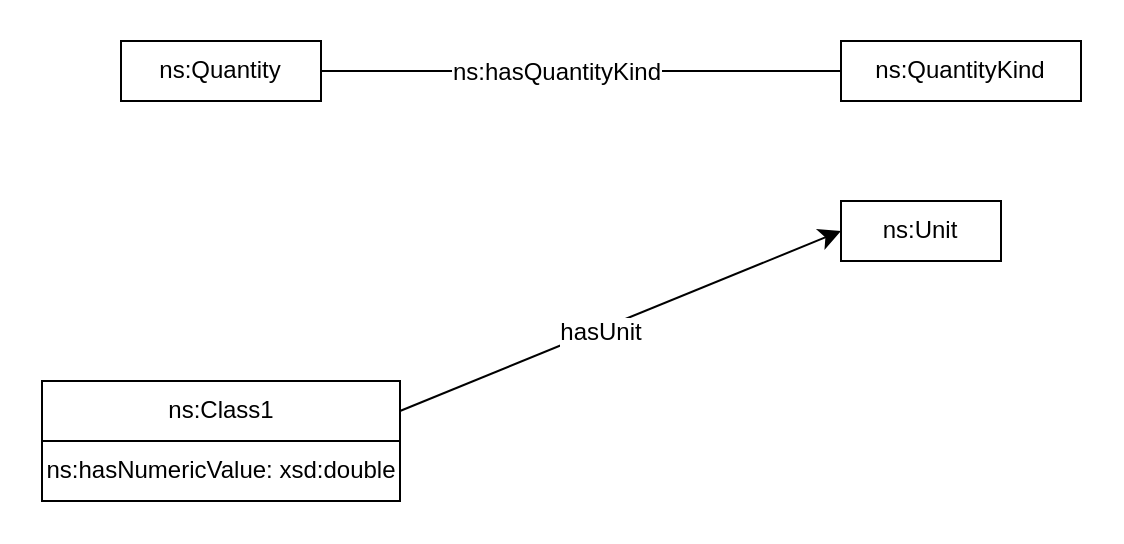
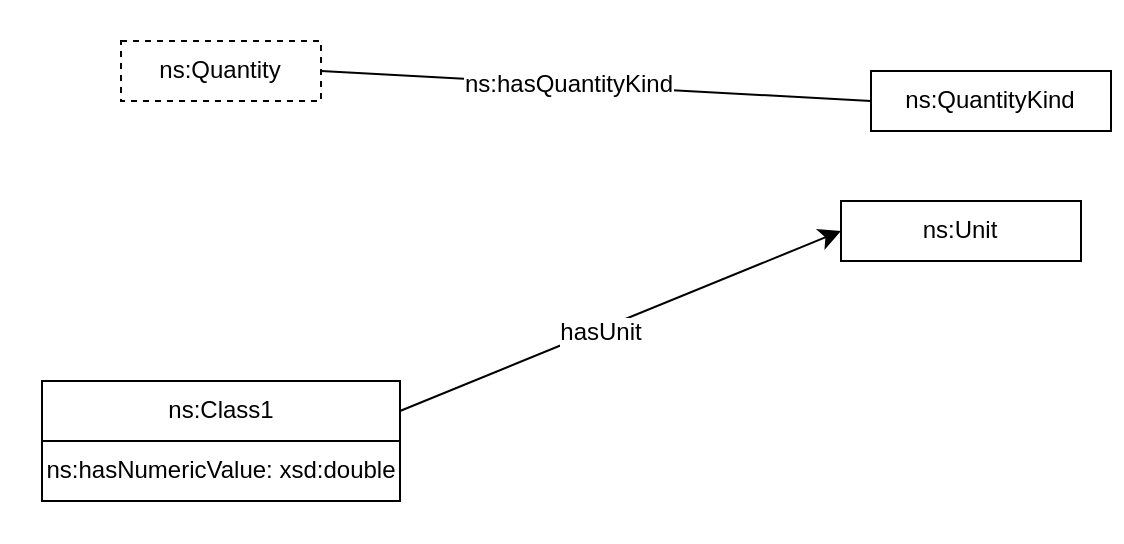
- <mxCell id="2" value="ns:Quantity" style="rounded=0;whiteSpace=wrap;html=1;snapToPoint=1;points=[[0.1,0],[0.2,0],[0.3,0],[0.4,0],[0.5,0],[0.6,0],[0.7,0],[0.8,0],[0.9,0],[0,0.1],[0,0.3],[0,0.5],[0,0.7],[0,0.9],[0.1,1],[0.2,1],[0.3,1],[0.4,1],[0.5,1],[0.6,1],[0.7,1],[0.8,1],[0.9,1],[1,0.1],[1,0.3],[1,0.5],[1,0.7],[1,0.9]];" vertex="1" parent="1"><mxGeometry x="60" y="20" width="100" height="30" as="geometry" /></mxCell>
+ <mxCell id="2" value="ns:Quantity" style="rounded=0;whiteSpace=wrap;html=1;snapToPoint=1;points=[[0.1,0],[0.2,0],[0.3,0],[0.4,0],[0.5,0],[0.6,0],[0.7,0],[0.8,0],[0.9,0],[0,0.1],[0,0.3],[0,0.5],[0,0.7],[0,0.9],[0.1,1],[0.2,1],[0.3,1],[0.4,1],[0.5,1],[0.6,1],[0.7,1],[0.8,1],[0.9,1],[1,0.1],[1,0.3],[1,0.5],[1,0.7],[1,0.9]];dashed=1;" vertex="1" parent="1"><mxGeometry x="60" y="20" width="100" height="30" as="geometry" /></mxCell>
- <mxCell id="7" value="ns:QuantityKind" style="rounded=0;whiteSpace=wrap;html=1;snapToPoint=1;points=[[0.1,0],[0.2,0],[0.3,0],[0.4,0],[0.5,0],[0.6,0],[0.7,0],[0.8,0],[0.9,0],[0,0.1],[0,0.3],[0,0.5],[0,0.7],[0,0.9],[0.1,1],[0.2,1],[0.3,1],[0.4,1],[0.5,1],[0.6,1],[0.7,1],[0.8,1],[0.9,1],[1,0.1],[1,0.3],[1,0.5],[1,0.7],[1,0.9]];" vertex="1" parent="1"><mxGeometry x="420" y="20" width="120" height="30" as="geometry" /></mxCell>
+ <mxCell id="7" value="ns:QuantityKind" style="rounded=0;whiteSpace=wrap;html=1;snapToPoint=1;points=[[0.1,0],[0.2,0],[0.3,0],[0.4,0],[0.5,0],[0.6,0],[0.7,0],[0.8,0],[0.9,0],[0,0.1],[0,0.3],[0,0.5],[0,0.7],[0,0.9],[0.1,1],[0.2,1],[0.3,1],[0.4,1],[0.5,1],[0.6,1],[0.7,1],[0.8,1],[0.9,1],[1,0.1],[1,0.3],[1,0.5],[1,0.7],[1,0.9]];" vertex="1" parent="1"><mxGeometry x="435" y="35" width="120" height="30" as="geometry" /></mxCell>
- <mxCell id="8" value="ns:Unit" style="rounded=0;whiteSpace=wrap;html=1;snapToPoint=1;points=[[0.1,0],[0.2,0],[0.3,0],[0.4,0],[0.5,0],[0.6,0],[0.7,0],[0.8,0],[0.9,0],[0,0.1],[0,0.3],[0,0.5],[0,0.7],[0,0.9],[0.1,1],[0.2,1],[0.3,1],[0.4,1],[0.5,1],[0.6,1],[0.7,1],[0.8,1],[0.9,1],[1,0.1],[1,0.3],[1,0.5],[1,0.7],[1,0.9]];" vertex="1" parent="1"><mxGeometry x="420" y="100" width="80" height="30" as="geometry" /></mxCell>
+ <mxCell id="8" value="ns:Unit" style="rounded=0;whiteSpace=wrap;html=1;snapToPoint=1;points=[[0.1,0],[0.2,0],[0.3,0],[0.4,0],[0.5,0],[0.6,0],[0.7,0],[0.8,0],[0.9,0],[0,0.1],[0,0.3],[0,0.5],[0,0.7],[0,0.9],[0.1,1],[0.2,1],[0.3,1],[0.4,1],[0.5,1],[0.6,1],[0.7,1],[0.8,1],[0.9,1],[1,0.1],[1,0.3],[1,0.5],[1,0.7],[1,0.9]];" vertex="1" parent="1"><mxGeometry x="420" y="100" width="120" height="30" as="geometry" /></mxCell>
